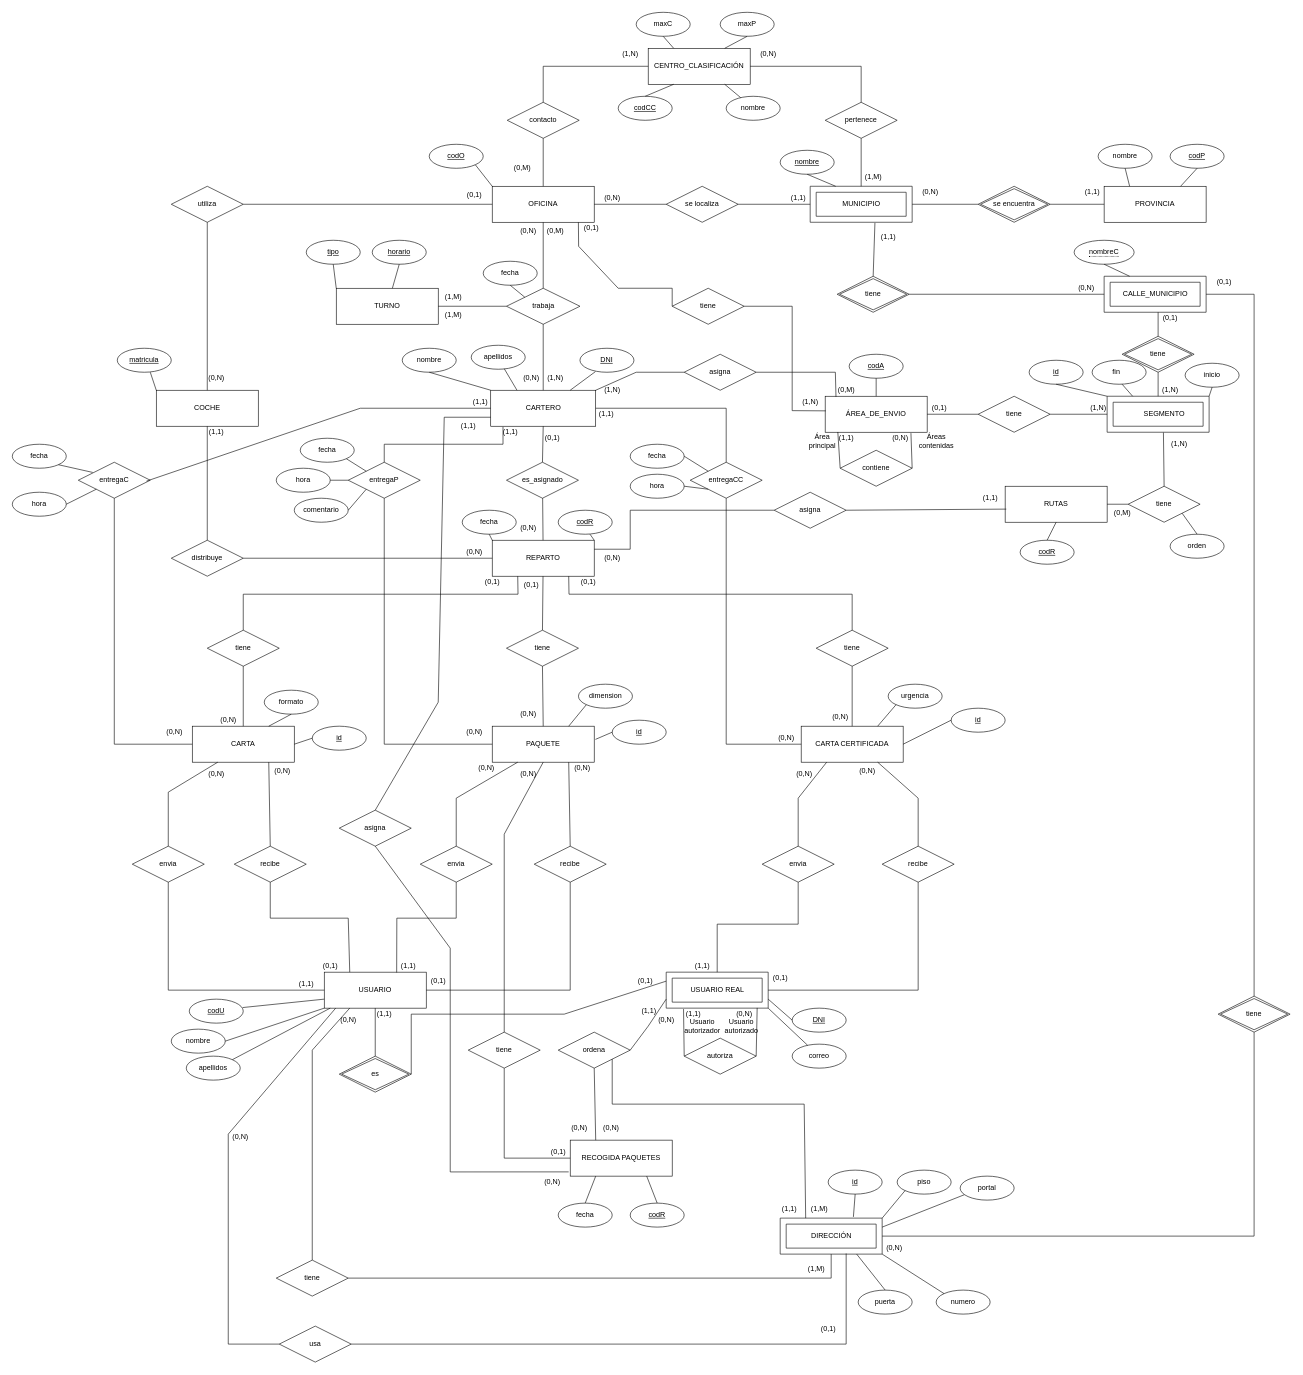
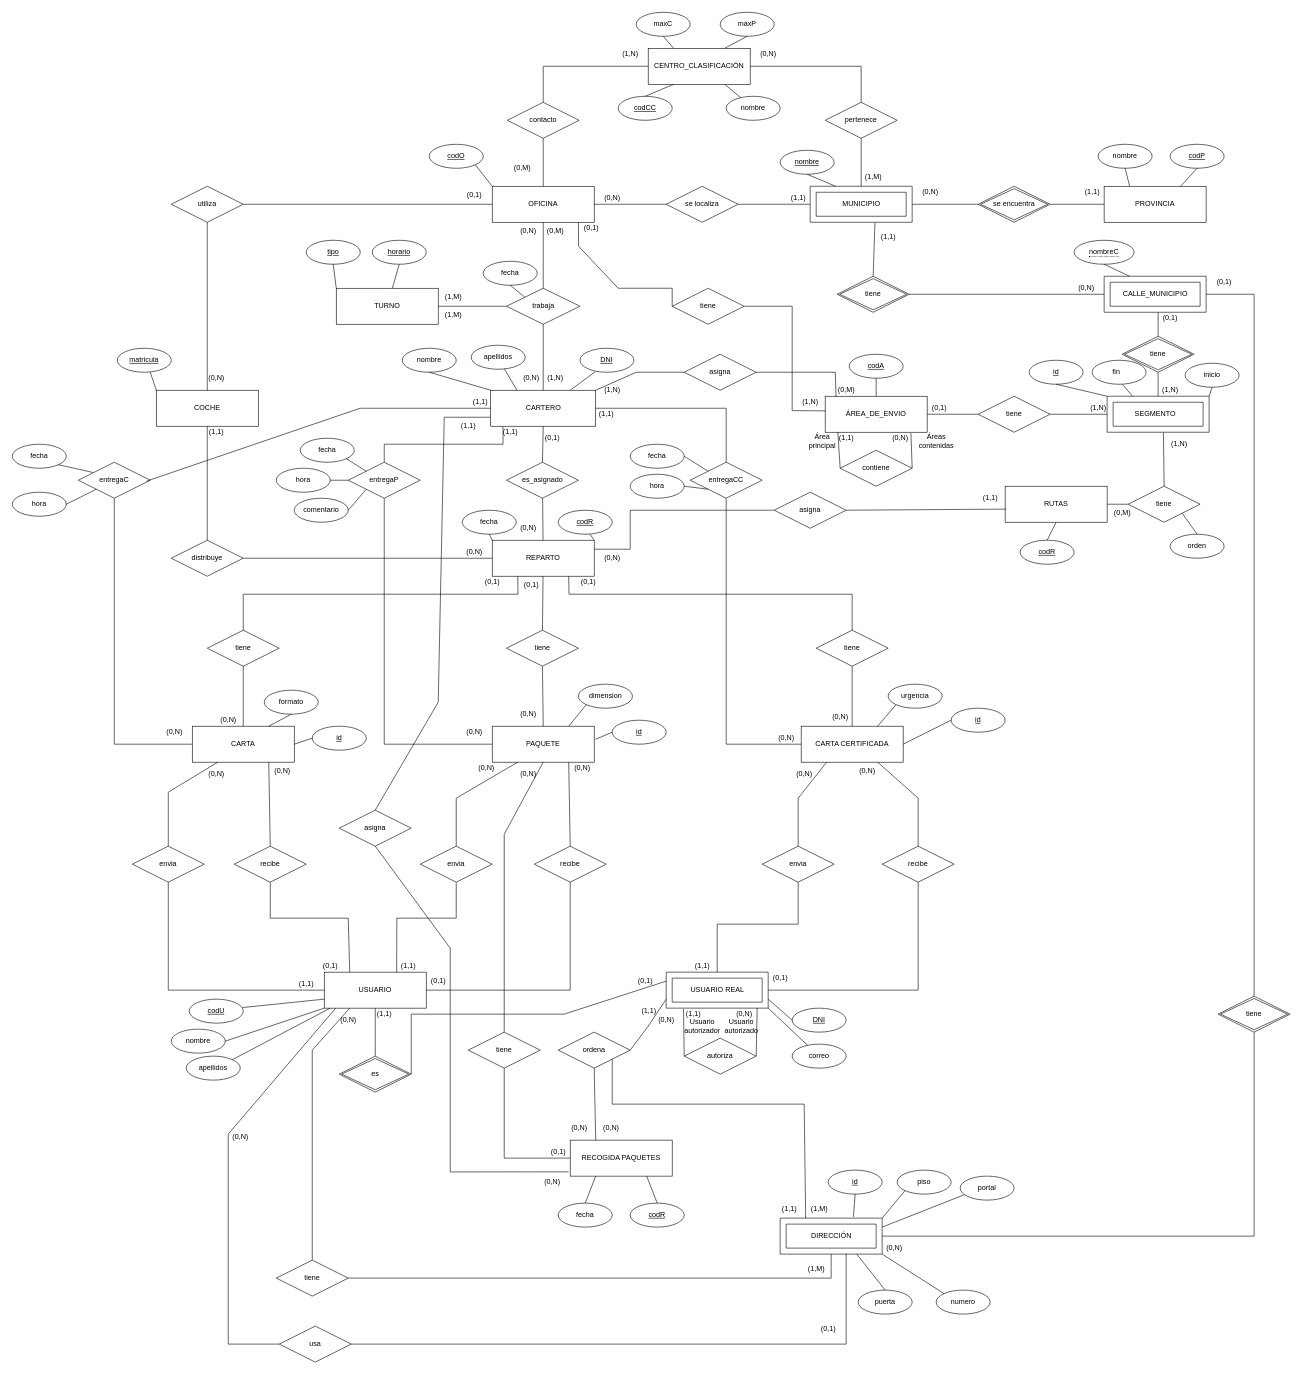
- <mxCell id="109" value="SEGMENTO" style="text;html=1;align=center;verticalAlign=middle;resizable=0;points=[];autosize=1;strokeColor=none;fillColor=none;" parent="1" vertex="1"><mxGeometry x="1895" y="675" width="90" height="30" as="geometry" /></mxCell>
+ <mxCell id="109" value="SEGMENTO" style="text;html=1;align=center;verticalAlign=middle;resizable=0;points=[];autosize=1;strokeColor=none;fillColor=none;" parent="1" vertex="1"><mxGeometry x="1880" y="675" width="90" height="30" as="geometry" /></mxCell>
